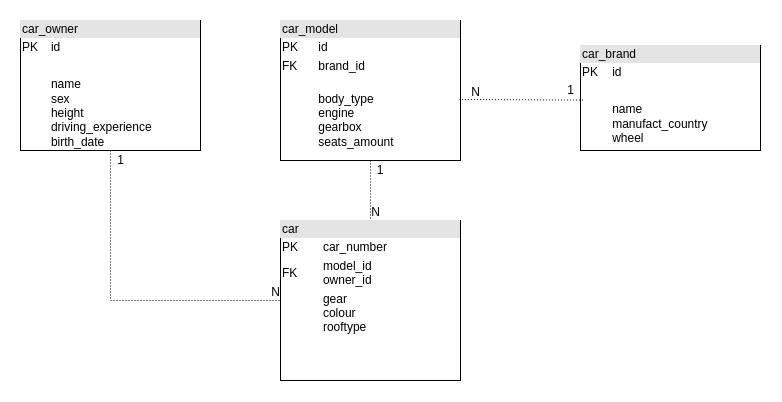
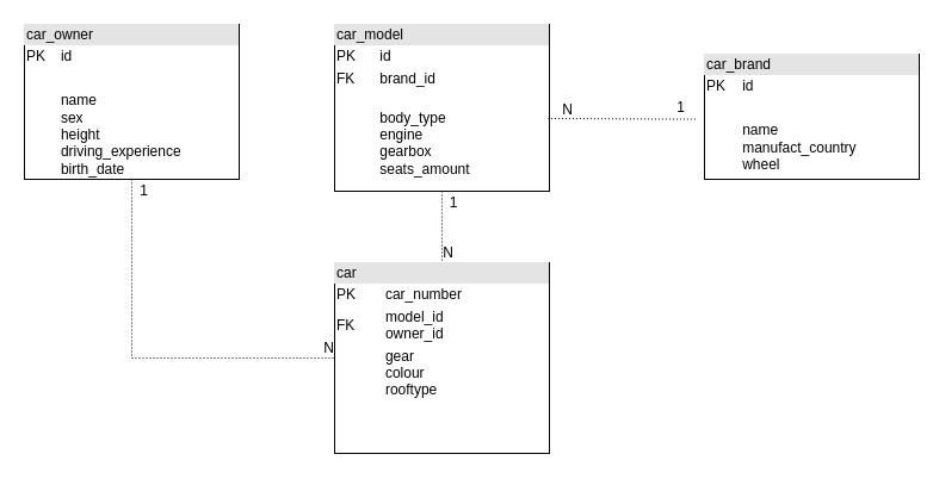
- <mxCell id="3" value="&lt;div style=&quot;box-sizing: border-box ; width: 100% ; background: #e4e4e4 ; padding: 2px&quot;&gt;car_brand&lt;/div&gt;&lt;table style=&quot;width: 100% ; font-size: 1em&quot; cellpadding=&quot;2&quot; cellspacing=&quot;0&quot;&gt;&lt;tbody&gt;&lt;tr&gt;&lt;td&gt;PK&lt;/td&gt;&lt;td&gt;id&lt;/td&gt;&lt;/tr&gt;&lt;tr&gt;&lt;td&gt;&lt;br&gt;&lt;/td&gt;&lt;td&gt;&lt;br&gt;&lt;/td&gt;&lt;/tr&gt;&lt;tr&gt;&lt;td&gt;&lt;/td&gt;&lt;td&gt;name&lt;br&gt;manufact_country&lt;br&gt;wheel&lt;br&gt;&lt;/td&gt;&lt;/tr&gt;&lt;/tbody&gt;&lt;/table&gt;" style="verticalAlign=top;align=left;overflow=fill;html=1;" parent="1" vertex="1"><mxGeometry x="580" y="45" width="180" height="105" as="geometry" /></mxCell>
+ <mxCell id="3" value="&lt;div style=&quot;box-sizing: border-box ; width: 100% ; background: #e4e4e4 ; padding: 2px&quot;&gt;car_brand&lt;/div&gt;&lt;table style=&quot;width: 100% ; font-size: 1em&quot; cellpadding=&quot;2&quot; cellspacing=&quot;0&quot;&gt;&lt;tbody&gt;&lt;tr&gt;&lt;td&gt;PK&lt;/td&gt;&lt;td&gt;id&lt;/td&gt;&lt;/tr&gt;&lt;tr&gt;&lt;td&gt;&lt;br&gt;&lt;/td&gt;&lt;td&gt;&lt;br&gt;&lt;/td&gt;&lt;/tr&gt;&lt;tr&gt;&lt;td&gt;&lt;/td&gt;&lt;td&gt;name&lt;br&gt;manufact_country&lt;br&gt;wheel&lt;br&gt;&lt;/td&gt;&lt;/tr&gt;&lt;/tbody&gt;&lt;/table&gt;" style="verticalAlign=top;align=left;overflow=fill;html=1;" parent="1" vertex="1"><mxGeometry x="590" y="45" width="180" height="105" as="geometry" /></mxCell>
